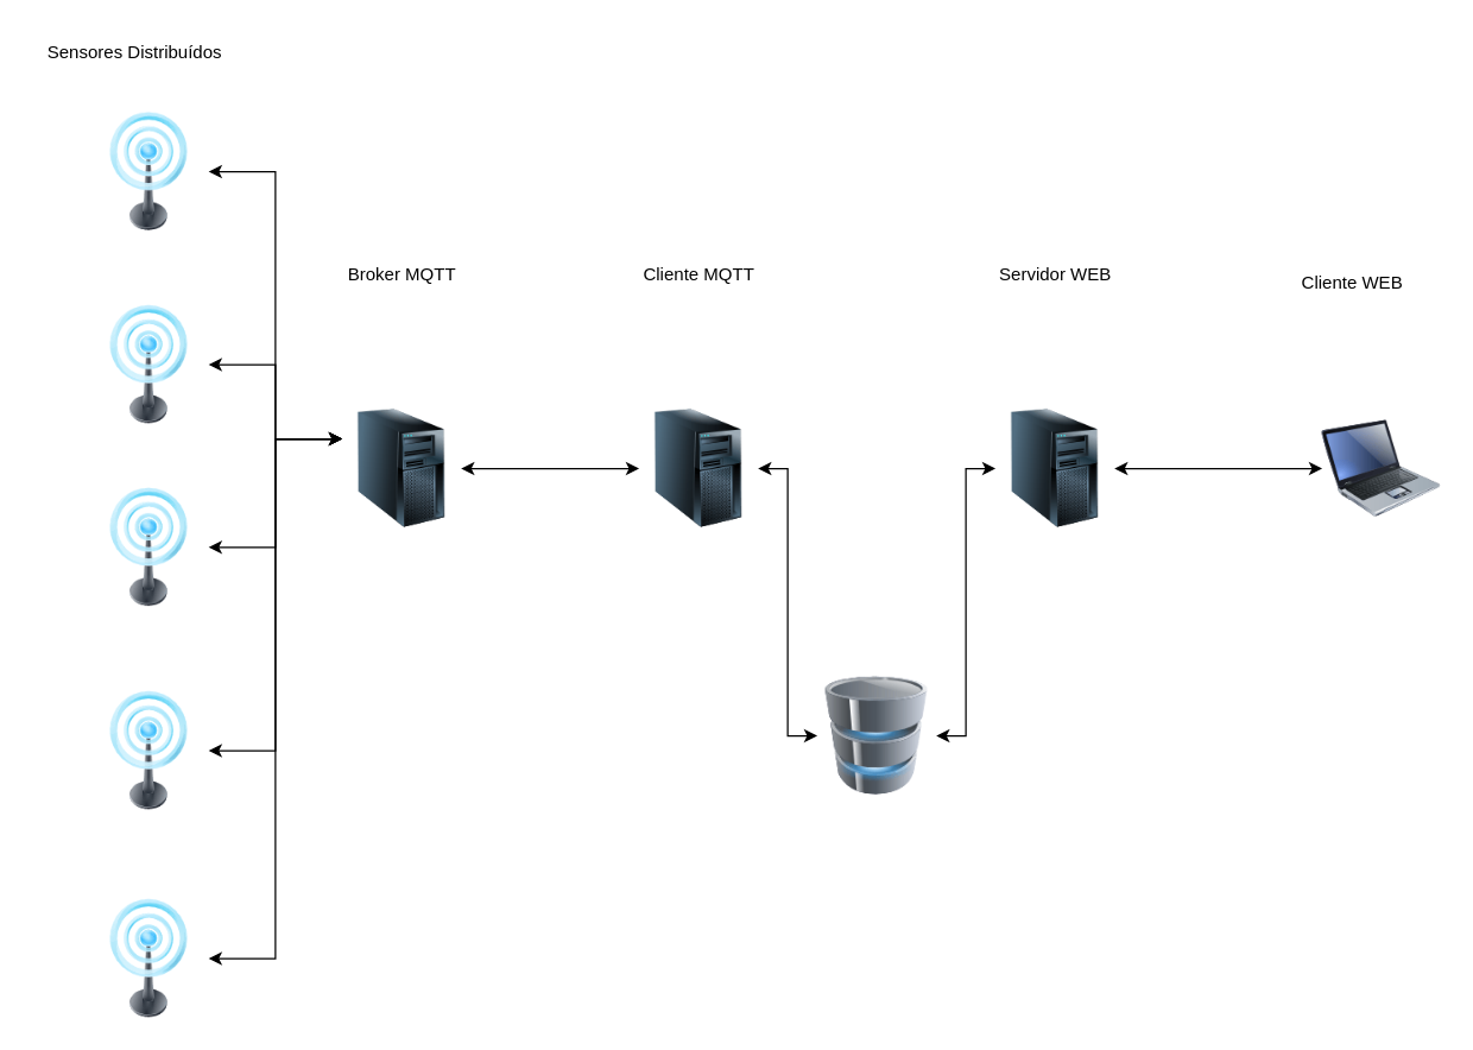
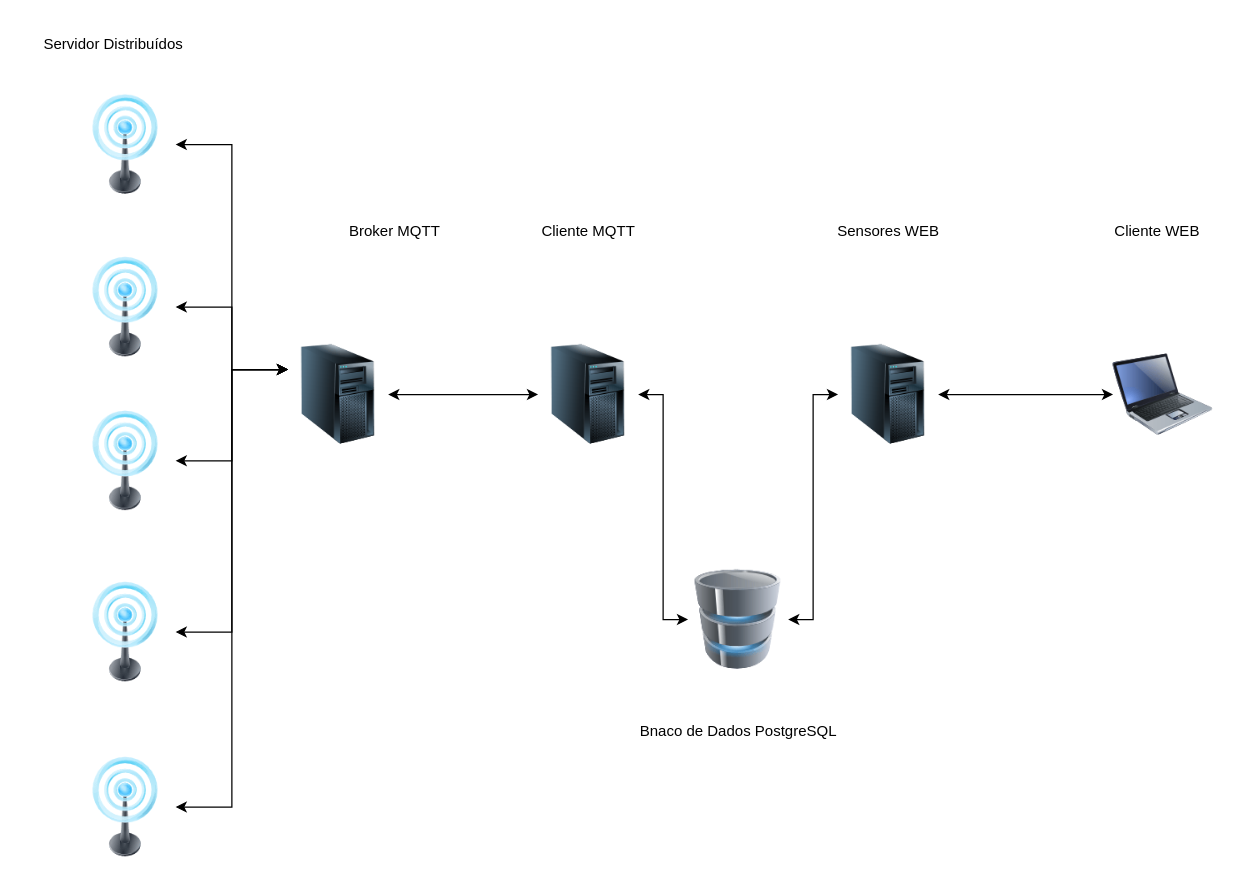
- <mxCell id="22" value="Sensores Distribuídos" style="text;html=1;align=center;verticalAlign=middle;resizable=0;points=[];autosize=1;strokeColor=none;fillColor=none;" parent="2" vertex="1"><mxGeometry width="140" height="30" as="geometry" /></mxCell>
+ <mxCell id="22" value="Servidor Distribuídos" style="text;html=1;align=center;verticalAlign=middle;resizable=0;points=[];autosize=1;strokeColor=none;fillColor=none;" parent="2" vertex="1"><mxGeometry width="140" height="30" as="geometry" /></mxCell>
- <mxCell id="23" value="Broker MQTT" style="text;html=1;align=center;verticalAlign=middle;resizable=0;points=[];autosize=1;strokeColor=none;fillColor=none;" parent="2" vertex="1"><mxGeometry x="200" y="150" width="100" height="30" as="geometry" /></mxCell>
+ <mxCell id="23" value="Broker MQTT" style="text;html=1;align=center;verticalAlign=middle;resizable=0;points=[];autosize=1;strokeColor=none;fillColor=none;" parent="2" vertex="1"><mxGeometry x="245" y="150" width="100" height="30" as="geometry" /></mxCell>
- <mxCell id="26" value="Servidor WEB" style="text;html=1;align=center;verticalAlign=middle;resizable=0;points=[];autosize=1;strokeColor=none;fillColor=none;" parent="2" vertex="1"><mxGeometry x="640" y="150" width="100" height="30" as="geometry" /></mxCell>
+ <mxCell id="26" value="Sensores WEB" style="text;html=1;align=center;verticalAlign=middle;resizable=0;points=[];autosize=1;strokeColor=none;fillColor=none;" parent="2" vertex="1"><mxGeometry x="640" y="150" width="100" height="30" as="geometry" /></mxCell>
- <mxCell id="27" value="Cliente WEB" style="text;html=1;align=center;verticalAlign=middle;resizable=0;points=[];autosize=1;strokeColor=none;fillColor=none;" parent="2" vertex="1"><mxGeometry x="845" y="155" width="90" height="30" as="geometry" /></mxCell>
+ <mxCell id="27" value="Cliente WEB" style="text;html=1;align=center;verticalAlign=middle;resizable=0;points=[];autosize=1;strokeColor=none;fillColor=none;" parent="2" vertex="1"><mxGeometry x="860" y="150" width="90" height="30" as="geometry" /></mxCell>
+ <mxCell id="25" value="Bnaco de Dados PostgreSQL" style="text;html=1;align=center;verticalAlign=middle;resizable=0;points=[];autosize=1;strokeColor=none;fillColor=none;" parent="2" vertex="1"><mxGeometry x="480" y="550" width="180" height="30" as="geometry" /></mxCell>
